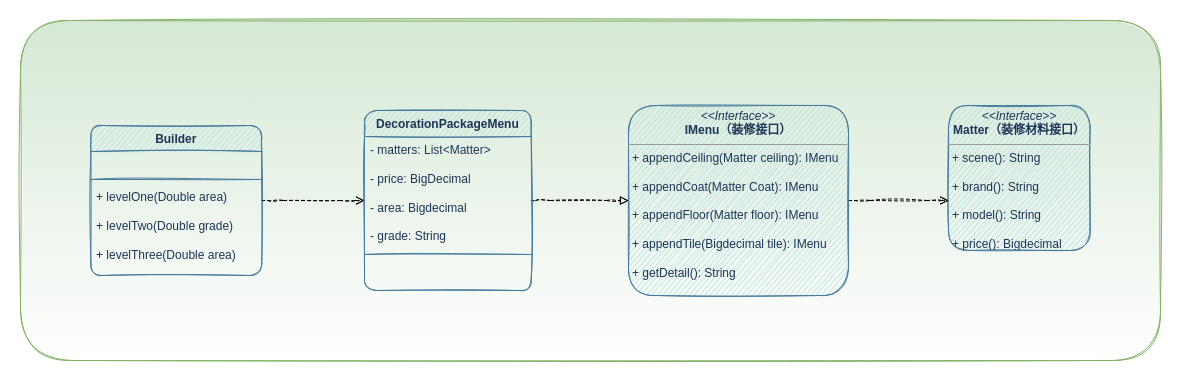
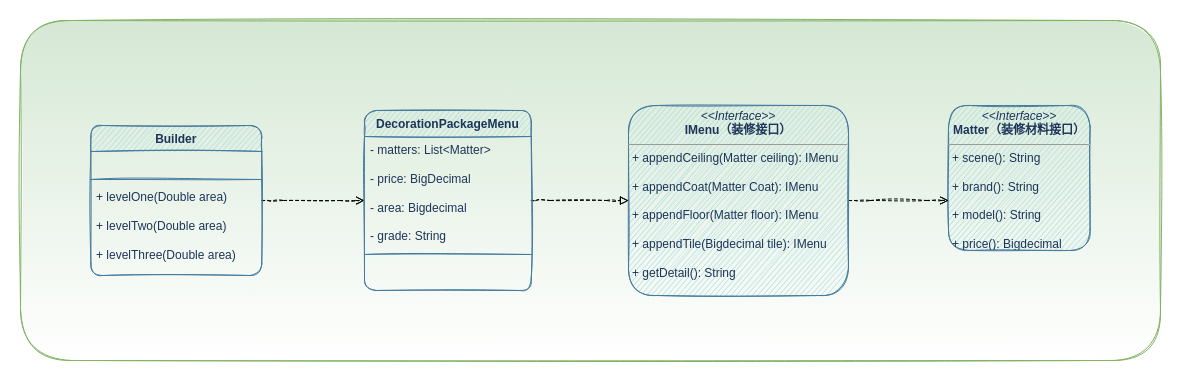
- <mxCell id="10" value="+ levelOne(Double area)&lt;br&gt;&lt;br&gt;+ levelTwo(Double grade)&lt;br&gt;&lt;br&gt;+ levelThree(Double area)" style="text;strokeColor=none;fillColor=none;align=left;verticalAlign=top;spacingLeft=4;spacingRight=4;overflow=hidden;rotatable=0;points=[[0,0.5],[1,0.5]];portConstraint=eastwest;fontSize=12;html=1;sketch=1;fontColor=#1D3557;rounded=1;" vertex="1" parent="7"><mxGeometry y="58" width="170.87" height="92" as="geometry" /></mxCell>
+ <mxCell id="10" value="+ levelOne(Double area)&lt;br&gt;&lt;br&gt;+ levelTwo(Double area)&lt;br&gt;&lt;br&gt;+ levelThree(Double area)" style="text;strokeColor=none;fillColor=none;align=left;verticalAlign=top;spacingLeft=4;spacingRight=4;overflow=hidden;rotatable=0;points=[[0,0.5],[1,0.5]];portConstraint=eastwest;fontSize=12;html=1;sketch=1;fontColor=#1D3557;rounded=1;" vertex="1" parent="7"><mxGeometry y="58" width="170.87" height="92" as="geometry" /></mxCell>
